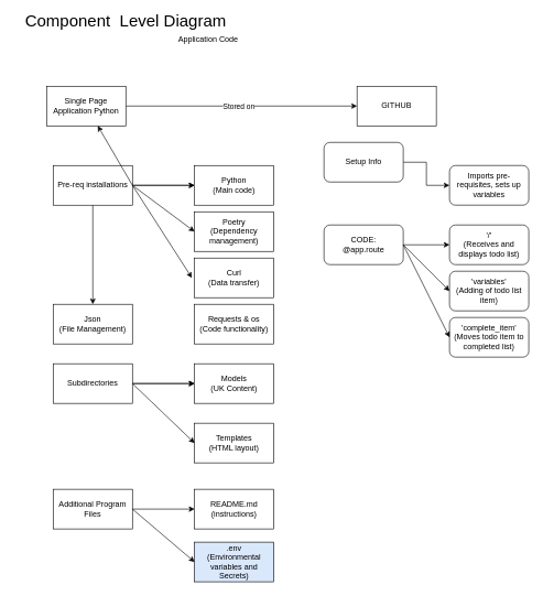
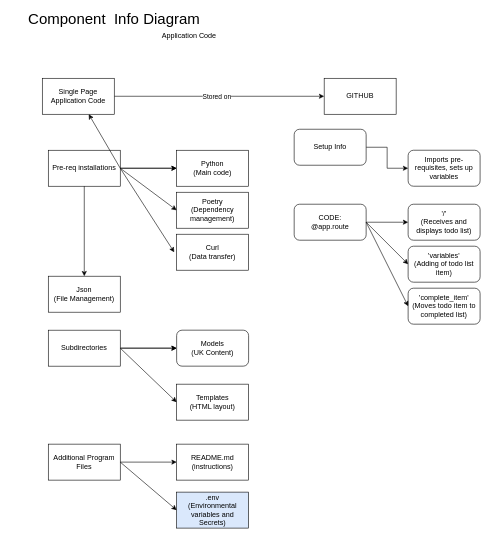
- <mxCell id="5" value="Component&amp;nbsp; Level Diagram" style="text;html=1;strokeColor=none;fillColor=none;align=center;verticalAlign=middle;whiteSpace=wrap;rounded=0;fontSize=25;" vertex="1" parent="1"><mxGeometry x="20" y="20" width="340" height="20" as="geometry" /></mxCell>
+ <mxCell id="5" value="Component&amp;nbsp; Info Diagram" style="text;html=1;strokeColor=none;fillColor=none;align=center;verticalAlign=middle;whiteSpace=wrap;rounded=0;fontSize=25;" vertex="1" parent="1"><mxGeometry x="20" y="20" width="340" height="20" as="geometry" /></mxCell>
- <mxCell id="4" value="Single Page Application Python" style="rounded=0;whiteSpace=wrap;html=1;" parent="1" vertex="1"><mxGeometry x="70" y="130" width="120" height="60" as="geometry" /></mxCell>
+ <mxCell id="4" value="Single Page Application Code" style="rounded=0;whiteSpace=wrap;html=1;" parent="1" vertex="1"><mxGeometry x="70" y="130" width="120" height="60" as="geometry" /></mxCell>
- <mxCell id="10" value="Requests &amp;amp; os&lt;br&gt;(Code functionality)" style="rounded=0;whiteSpace=wrap;html=1;" vertex="1" parent="1"><mxGeometry x="294" y="460" width="120" height="60" as="geometry" /></mxCell>
- <mxCell id="11" value="Models&lt;br&gt;(UK Content)" style="rounded=0;whiteSpace=wrap;html=1;" vertex="1" parent="1"><mxGeometry x="294" y="550" width="120" height="60" as="geometry" /></mxCell>
+ <mxCell id="11" value="Models&lt;br&gt;(UK Content)" style="whiteSpace=wrap;html=1;rounded=1;" vertex="1" parent="1"><mxGeometry x="294" y="550" width="120" height="60" as="geometry" /></mxCell>
